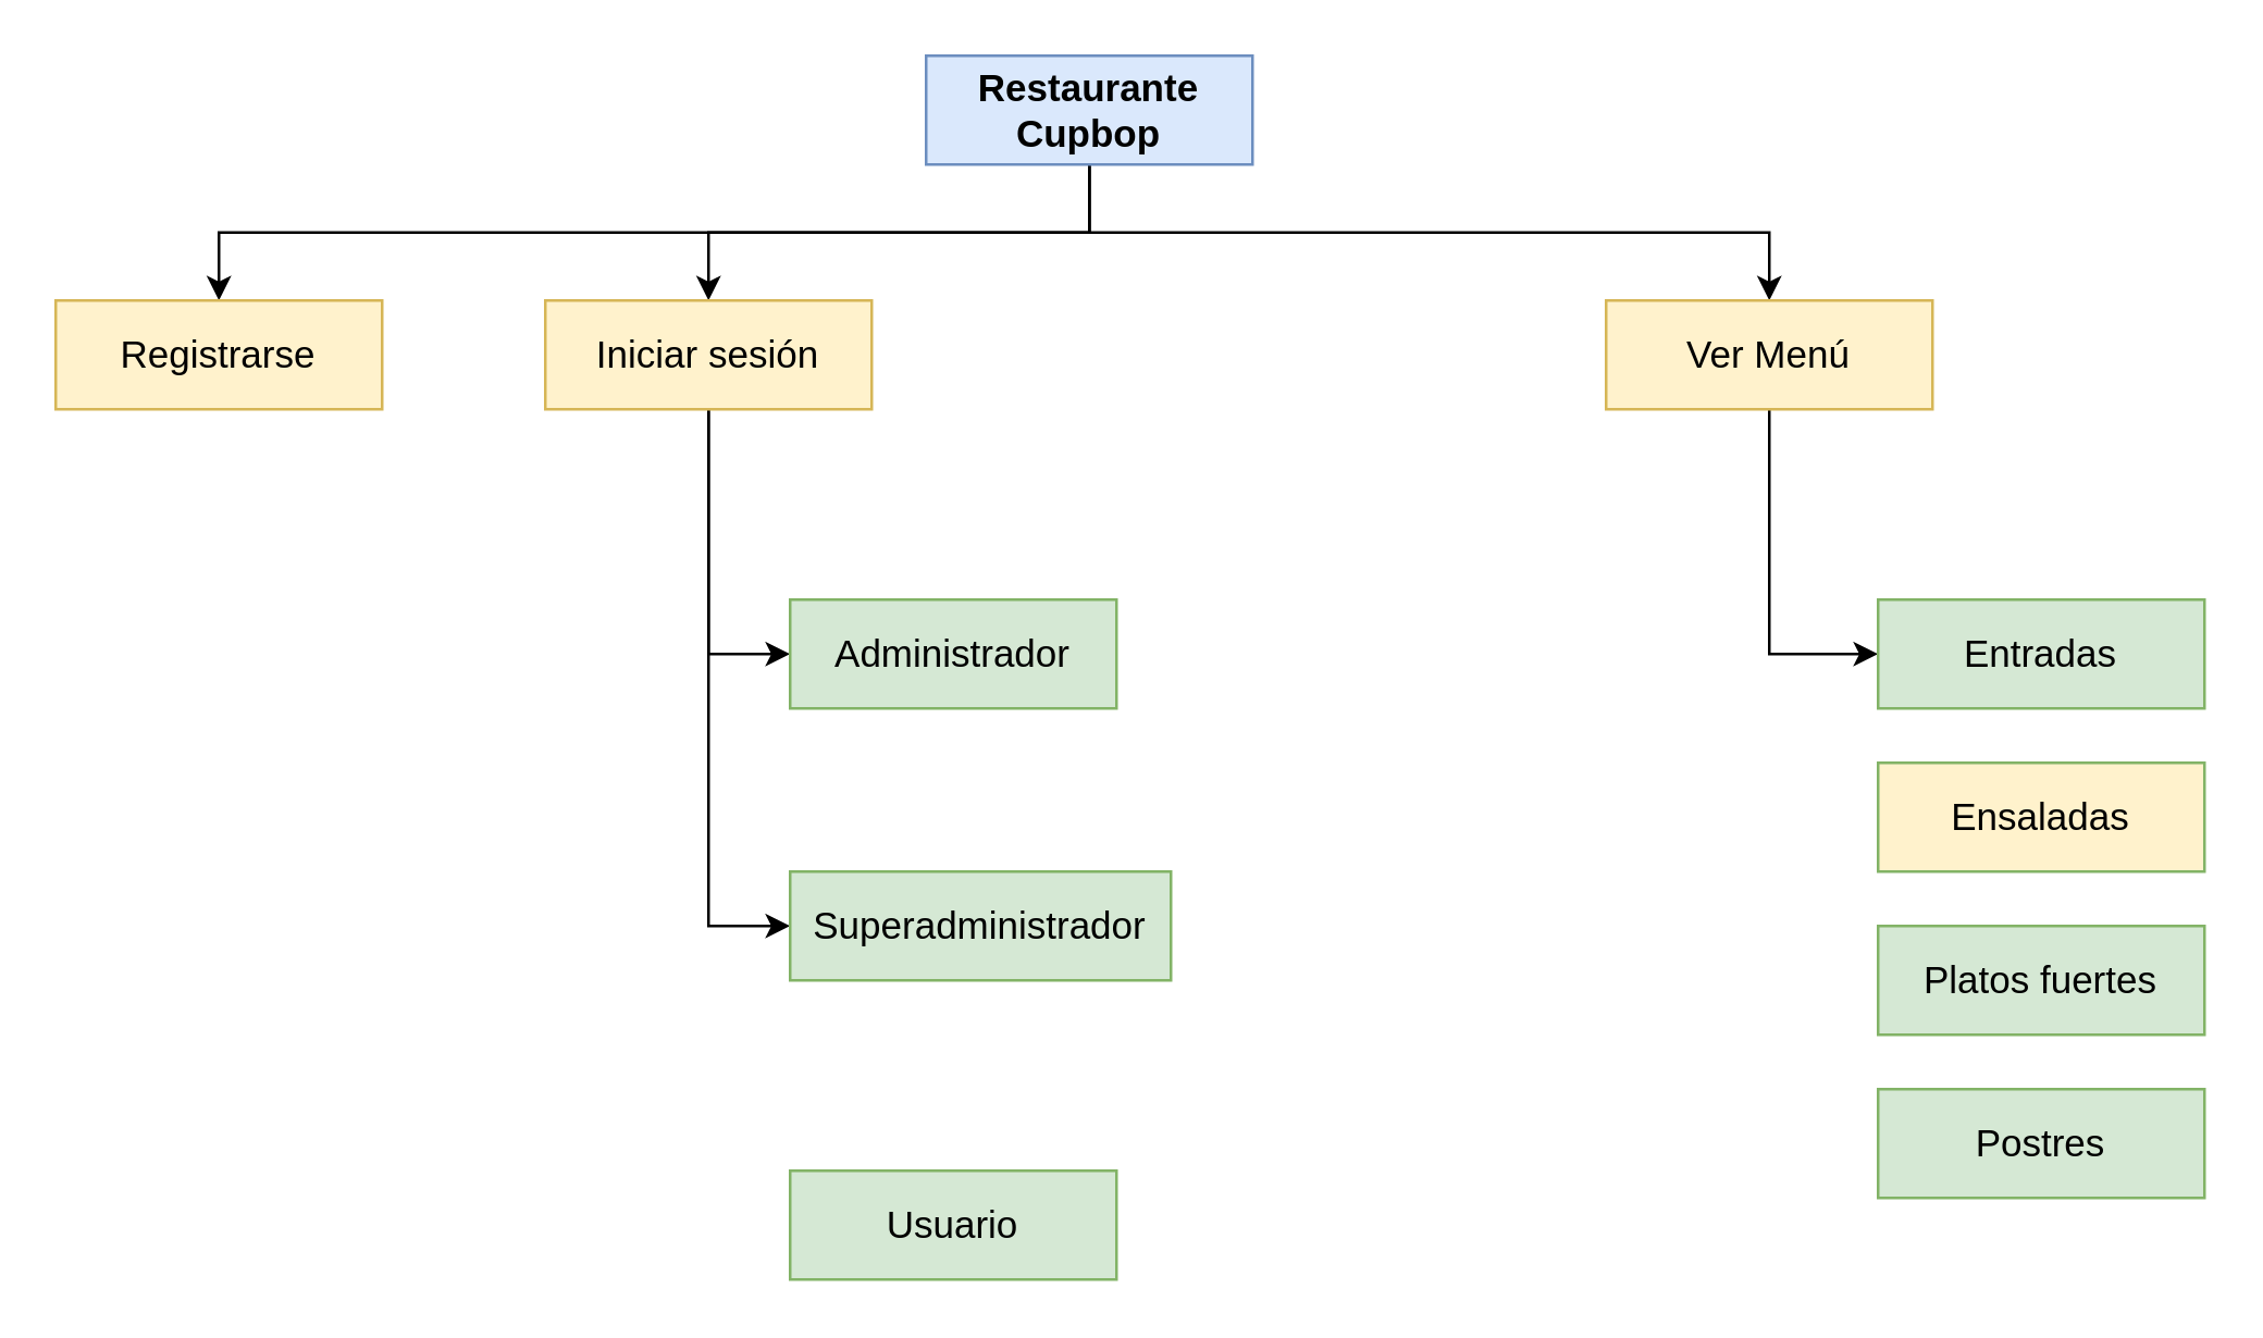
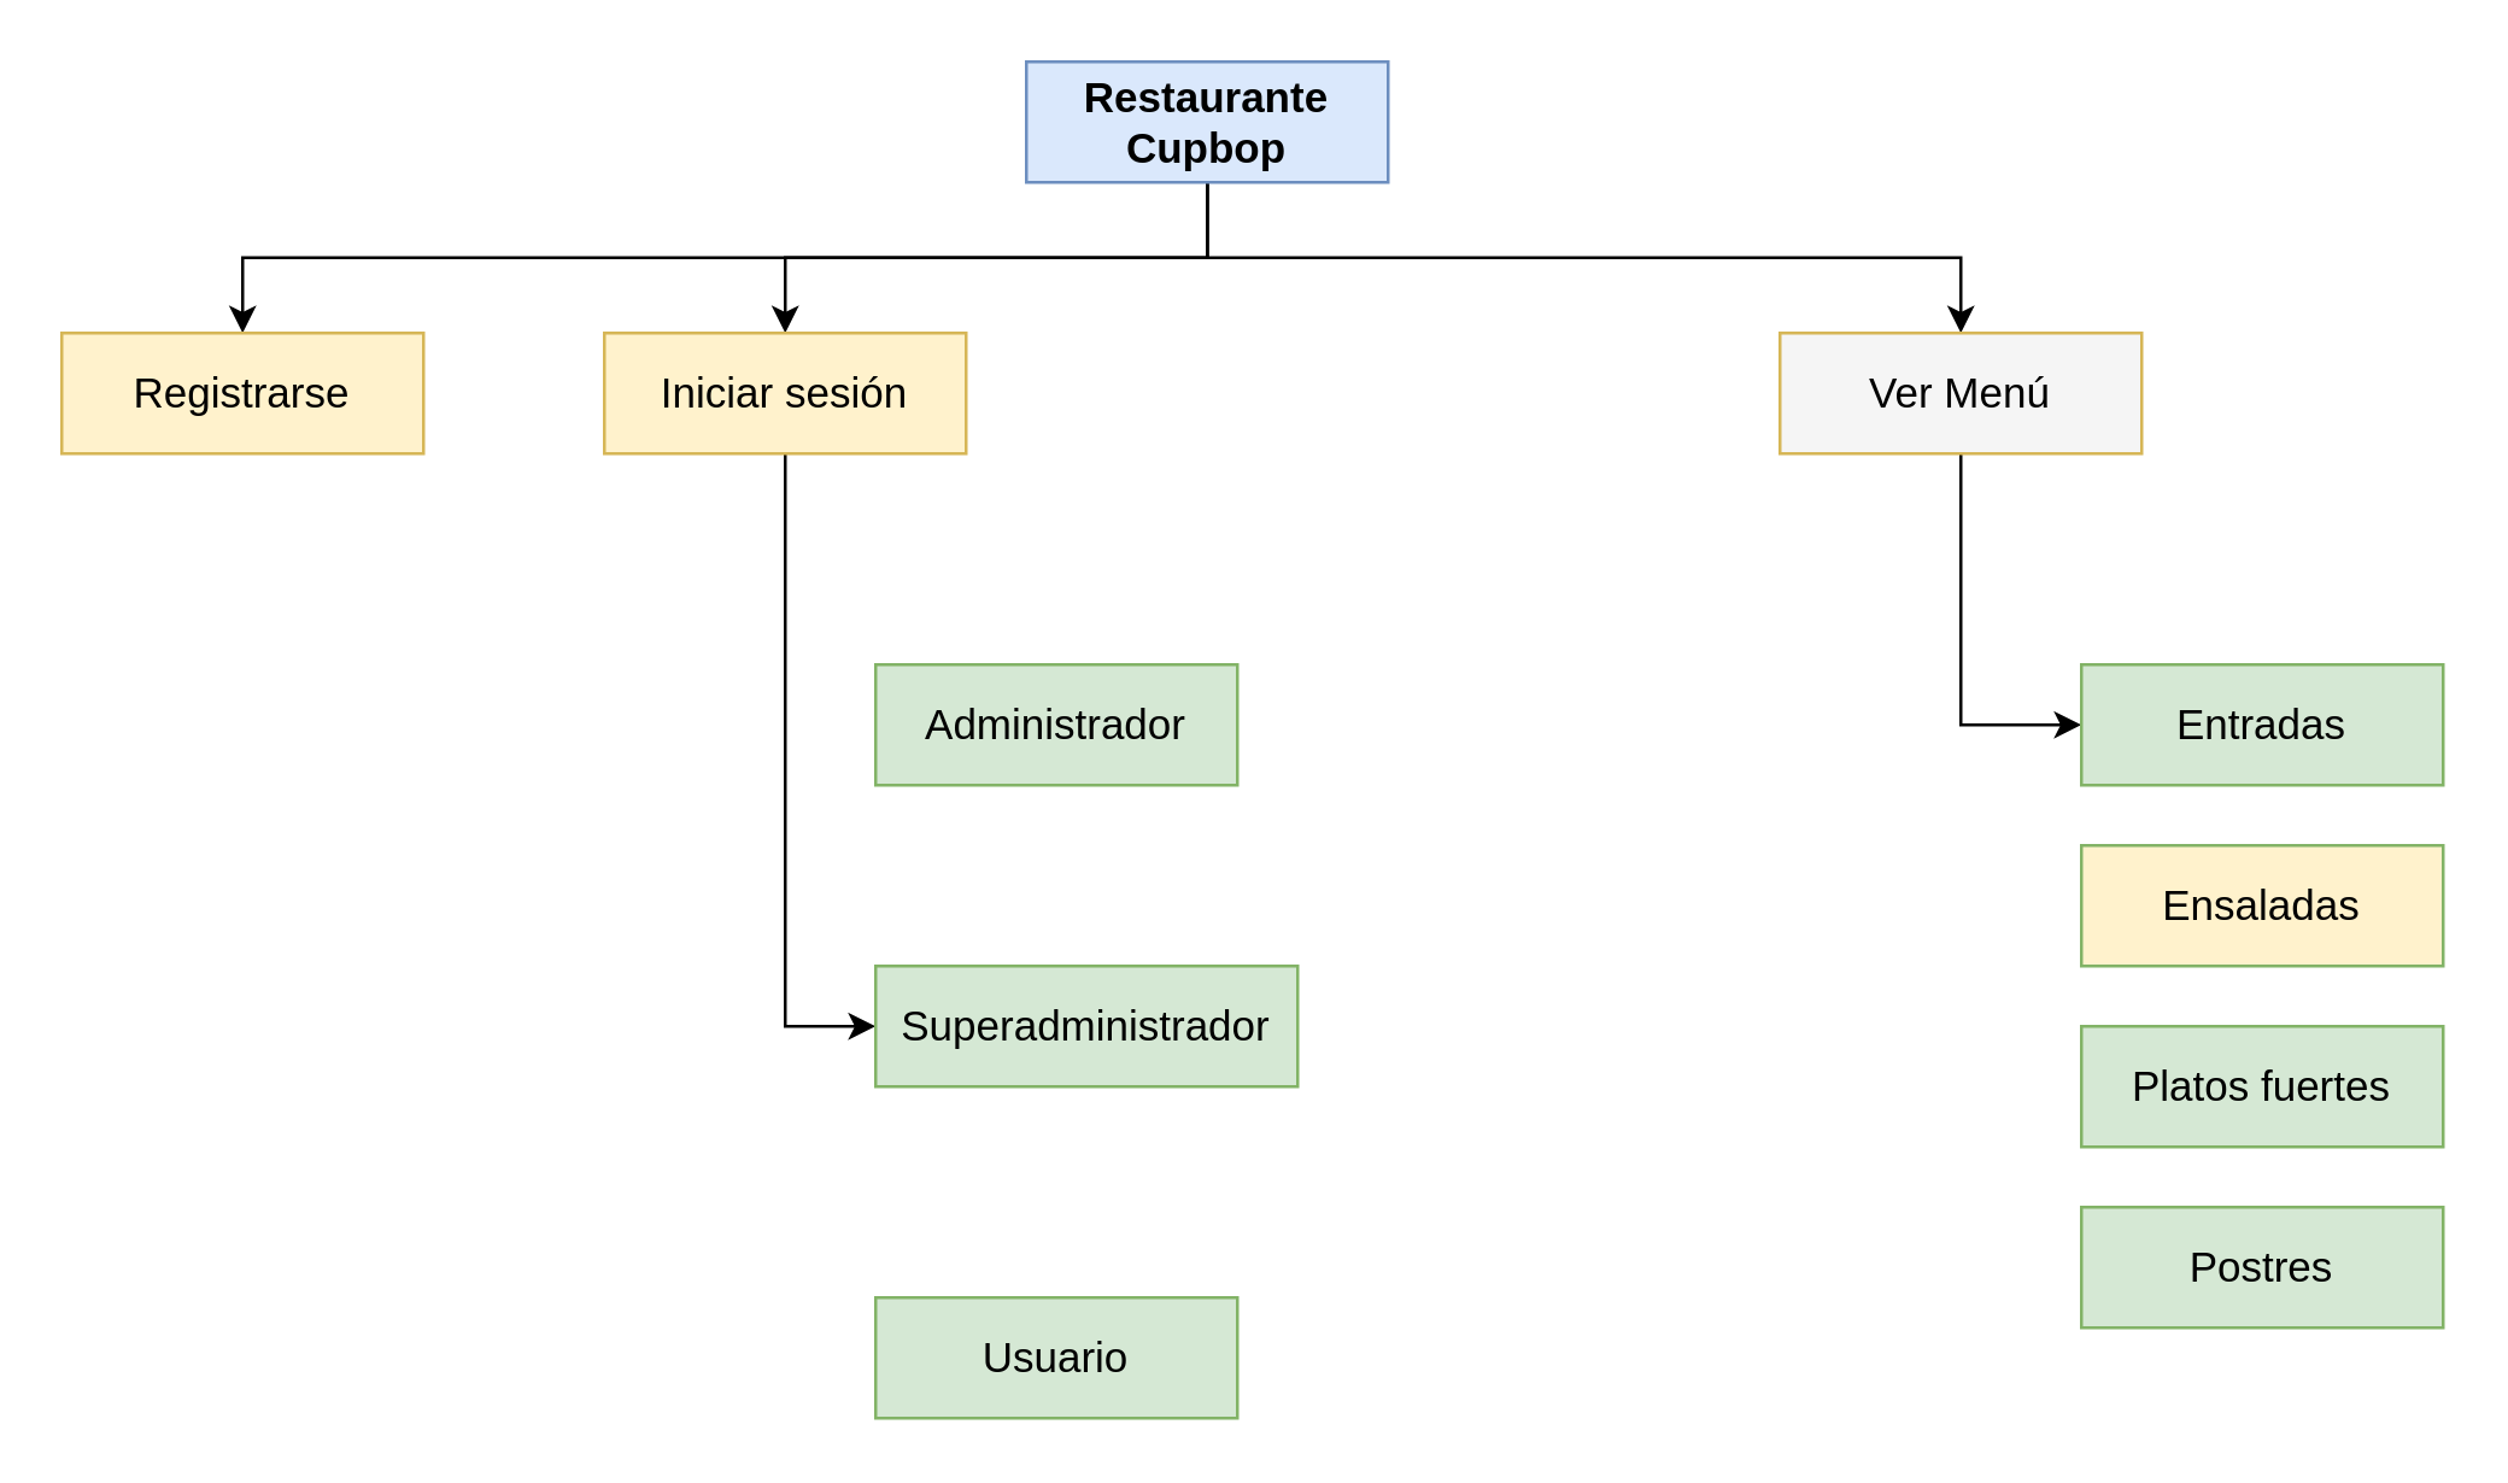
- <mxCell id="11" value="Ver Menú" style="rounded=0;whiteSpace=wrap;html=1;fontStyle=0;fontSize=14;fillColor=#fff2cc;strokeColor=#d6b656;" vertex="1" parent="1"><mxGeometry x="590" y="110" width="120" height="40" as="geometry" /></mxCell>
+ <mxCell id="11" value="Ver Menú" style="rounded=0;whiteSpace=wrap;html=1;fontStyle=0;fontSize=14;fillColor=#f5f5f5;strokeColor=#d6b656;" vertex="1" parent="1"><mxGeometry x="590" y="110" width="120" height="40" as="geometry" /></mxCell>
- <mxCell id="7" style="edgeStyle=orthogonalEdgeStyle;rounded=0;orthogonalLoop=1;jettySize=auto;html=1;exitX=0.5;exitY=1;exitDx=0;exitDy=0;entryX=0;entryY=0.5;entryDx=0;entryDy=0;fontSize=14;" edge="1" parent="1" source="9" target="12"><mxGeometry relative="1" as="geometry" /></mxCell>
